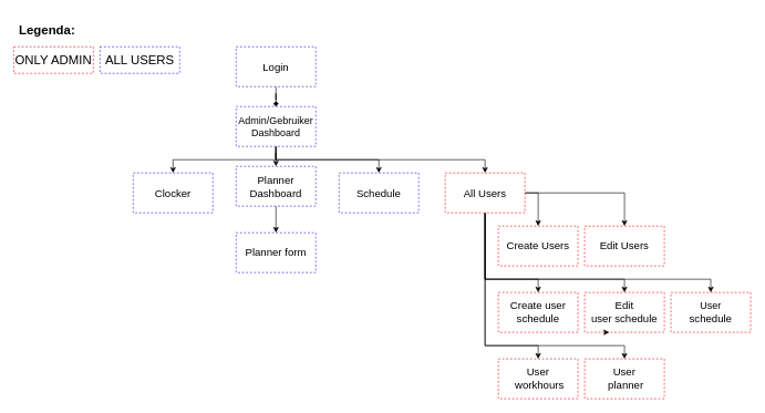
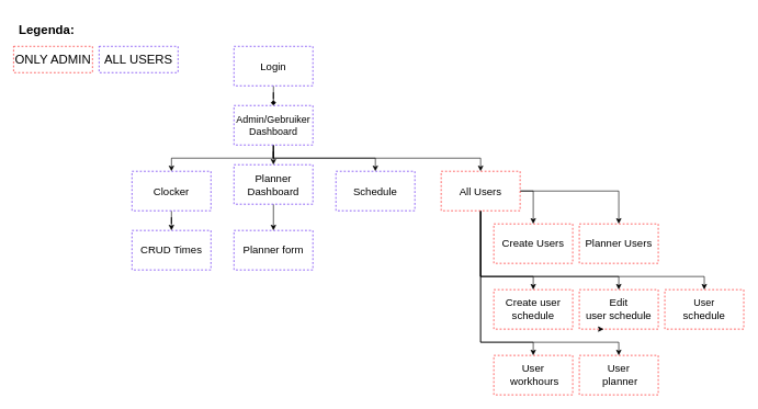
+ <mxCell id="12" style="edgeStyle=orthogonalEdgeStyle;rounded=0;orthogonalLoop=1;jettySize=auto;html=1;entryX=0.5;entryY=0;entryDx=0;entryDy=0;" edge="1" parent="1" source="13" target="15"><mxGeometry relative="1" as="geometry" /></mxCell>
- <mxCell id="28" value="&lt;font style=&quot;font-size: 16px&quot;&gt;Edit Users&lt;/font&gt;" style="rounded=0;whiteSpace=wrap;html=1;strokeWidth=1;dashed=1;strokeColor=#FF0000;" vertex="1" parent="1"><mxGeometry x="880" y="340" width="120" height="60" as="geometry" /></mxCell>
+ <mxCell id="28" value="&lt;font style=&quot;font-size: 16px&quot;&gt;Planner Users&lt;/font&gt;" style="rounded=0;whiteSpace=wrap;html=1;strokeWidth=1;dashed=1;strokeColor=#FF0000;" vertex="1" parent="1"><mxGeometry x="880" y="340" width="120" height="60" as="geometry" /></mxCell>
+ <mxCell id="15" value="&lt;font style=&quot;font-size: 16px&quot;&gt;CRUD Times&lt;/font&gt;" style="rounded=0;whiteSpace=wrap;html=1;strokeWidth=1;dashed=1;strokeColor=#4800F0;" vertex="1" parent="1"><mxGeometry x="200" y="350" width="120" height="60" as="geometry" /></mxCell>
